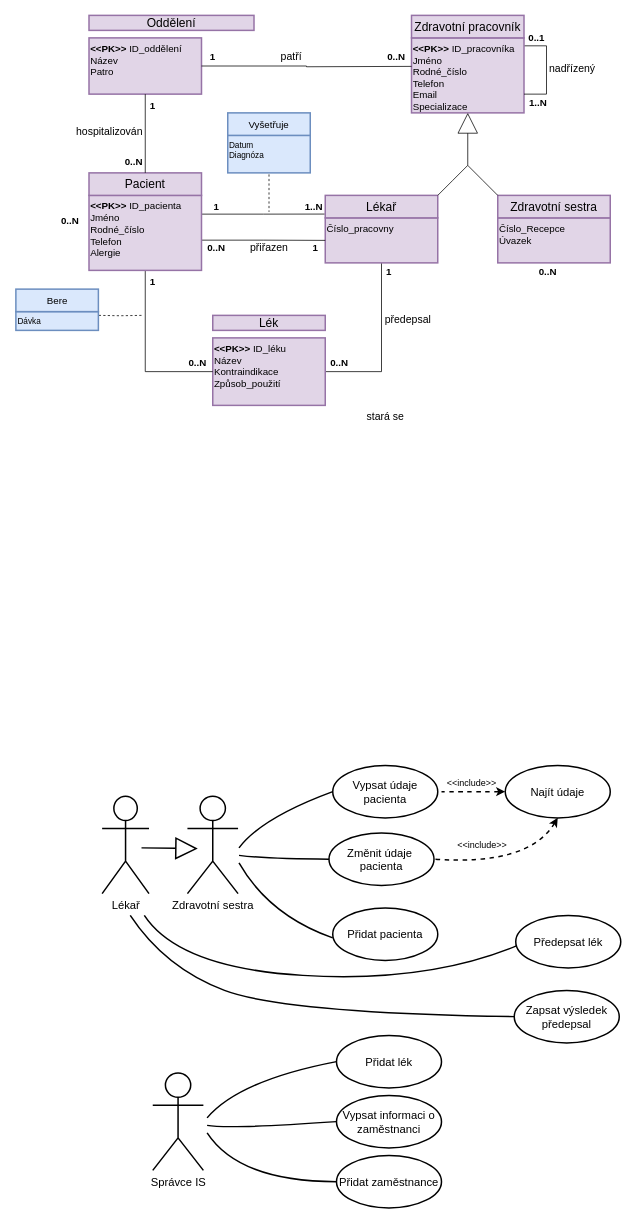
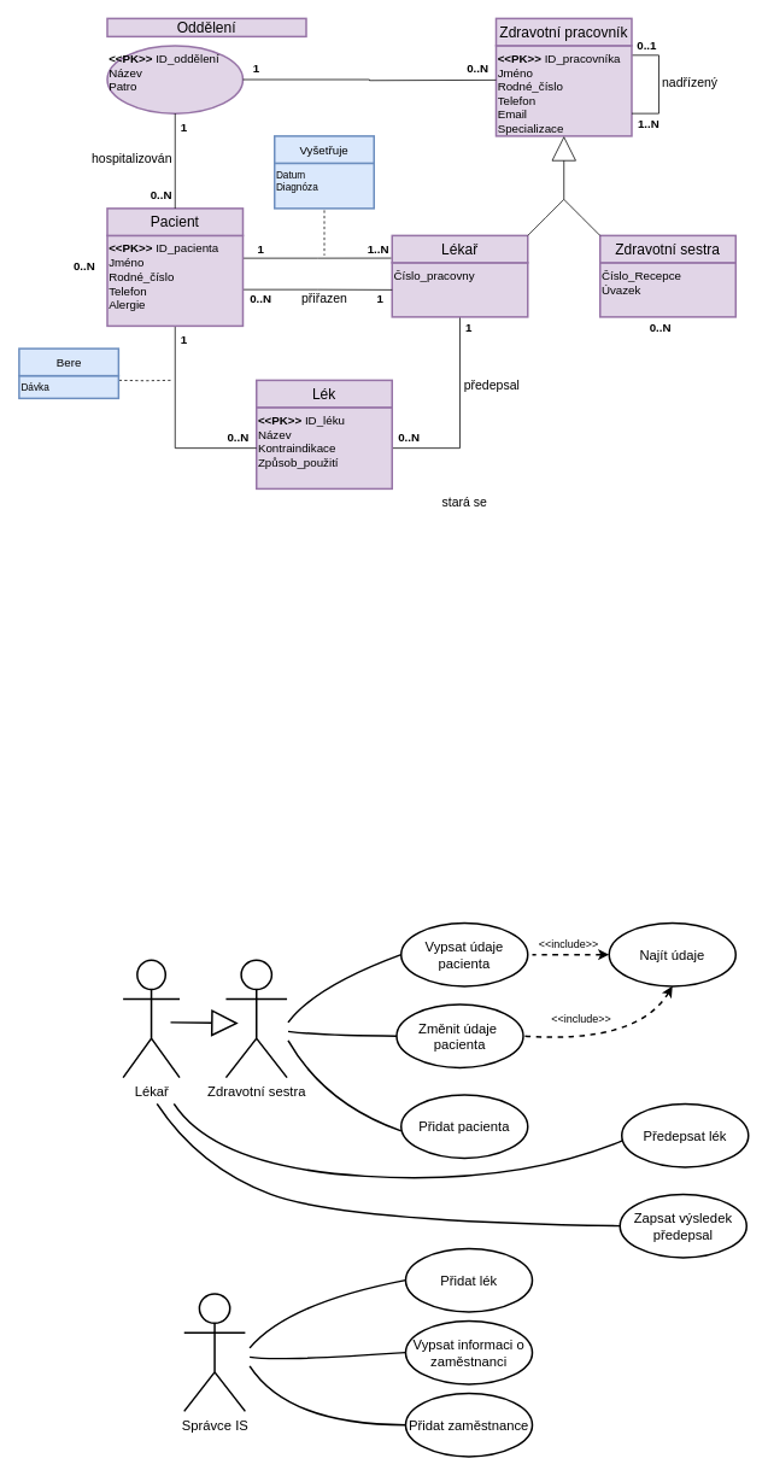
- <mxCell id="25" value="&lt;font style=&quot;font-size: 14px;&quot;&gt;patří&lt;/font&gt;" style="text;html=1;strokeColor=none;fillColor=none;align=center;verticalAlign=middle;whiteSpace=wrap;rounded=0;fontSize=14;" vertex="1" parent="1"><mxGeometry x="358" y="60" width="60" height="30" as="geometry" /></mxCell>
- <mxCell id="19" value="&lt;b style=&quot;font-size: 13px;&quot;&gt;&amp;lt;&amp;lt;PK&amp;gt;&amp;gt; &lt;/b&gt;ID_oddělení&lt;br style=&quot;font-size: 13px;&quot;&gt;Název&lt;br style=&quot;font-size: 13px;&quot;&gt;Patro" style="rounded=0;whiteSpace=wrap;html=1;fillColor=#e1d5e7;strokeColor=#9673a6;strokeWidth=2;align=left;movable=1;resizable=1;rotatable=1;deletable=1;editable=1;connectable=1;verticalAlign=top;fontSize=13;" vertex="1" parent="1"><mxGeometry x="118" y="50" width="150" height="75" as="geometry" /></mxCell>
+ <mxCell id="19" value="&lt;b style=&quot;font-size: 13px;&quot;&gt;&amp;lt;&amp;lt;PK&amp;gt;&amp;gt; &lt;/b&gt;ID_oddělení&lt;br style=&quot;font-size: 13px;&quot;&gt;Název&lt;br style=&quot;font-size: 13px;&quot;&gt;Patro" style="ellipse;whiteSpace=wrap;html=1;fillColor=#e1d5e7;strokeColor=#9673a6;strokeWidth=2;align=left;movable=1;resizable=1;rotatable=1;deletable=1;editable=1;connectable=1;verticalAlign=top;fontSize=13;" vertex="1" parent="1"><mxGeometry x="118" y="50" width="150" height="75" as="geometry" /></mxCell>
- <mxCell id="10" value="&lt;font size=&quot;3&quot;&gt;Lék&lt;/font&gt;" style="rounded=0;whiteSpace=wrap;html=1;fillColor=#e1d5e7;strokeColor=#9673a6;strokeWidth=2;movable=1;resizable=1;rotatable=1;deletable=1;editable=1;connectable=1;" vertex="1" parent="1"><mxGeometry x="283" y="420" width="150" height="20" as="geometry" /></mxCell>
+ <mxCell id="10" value="&lt;font size=&quot;3&quot;&gt;Lék&lt;/font&gt;" style="rounded=0;whiteSpace=wrap;html=1;fillColor=#e1d5e7;strokeColor=#9673a6;strokeWidth=2;movable=1;resizable=1;rotatable=1;deletable=1;editable=1;connectable=1;" vertex="1" parent="1"><mxGeometry x="283" y="420" width="150" height="30" as="geometry" /></mxCell>
